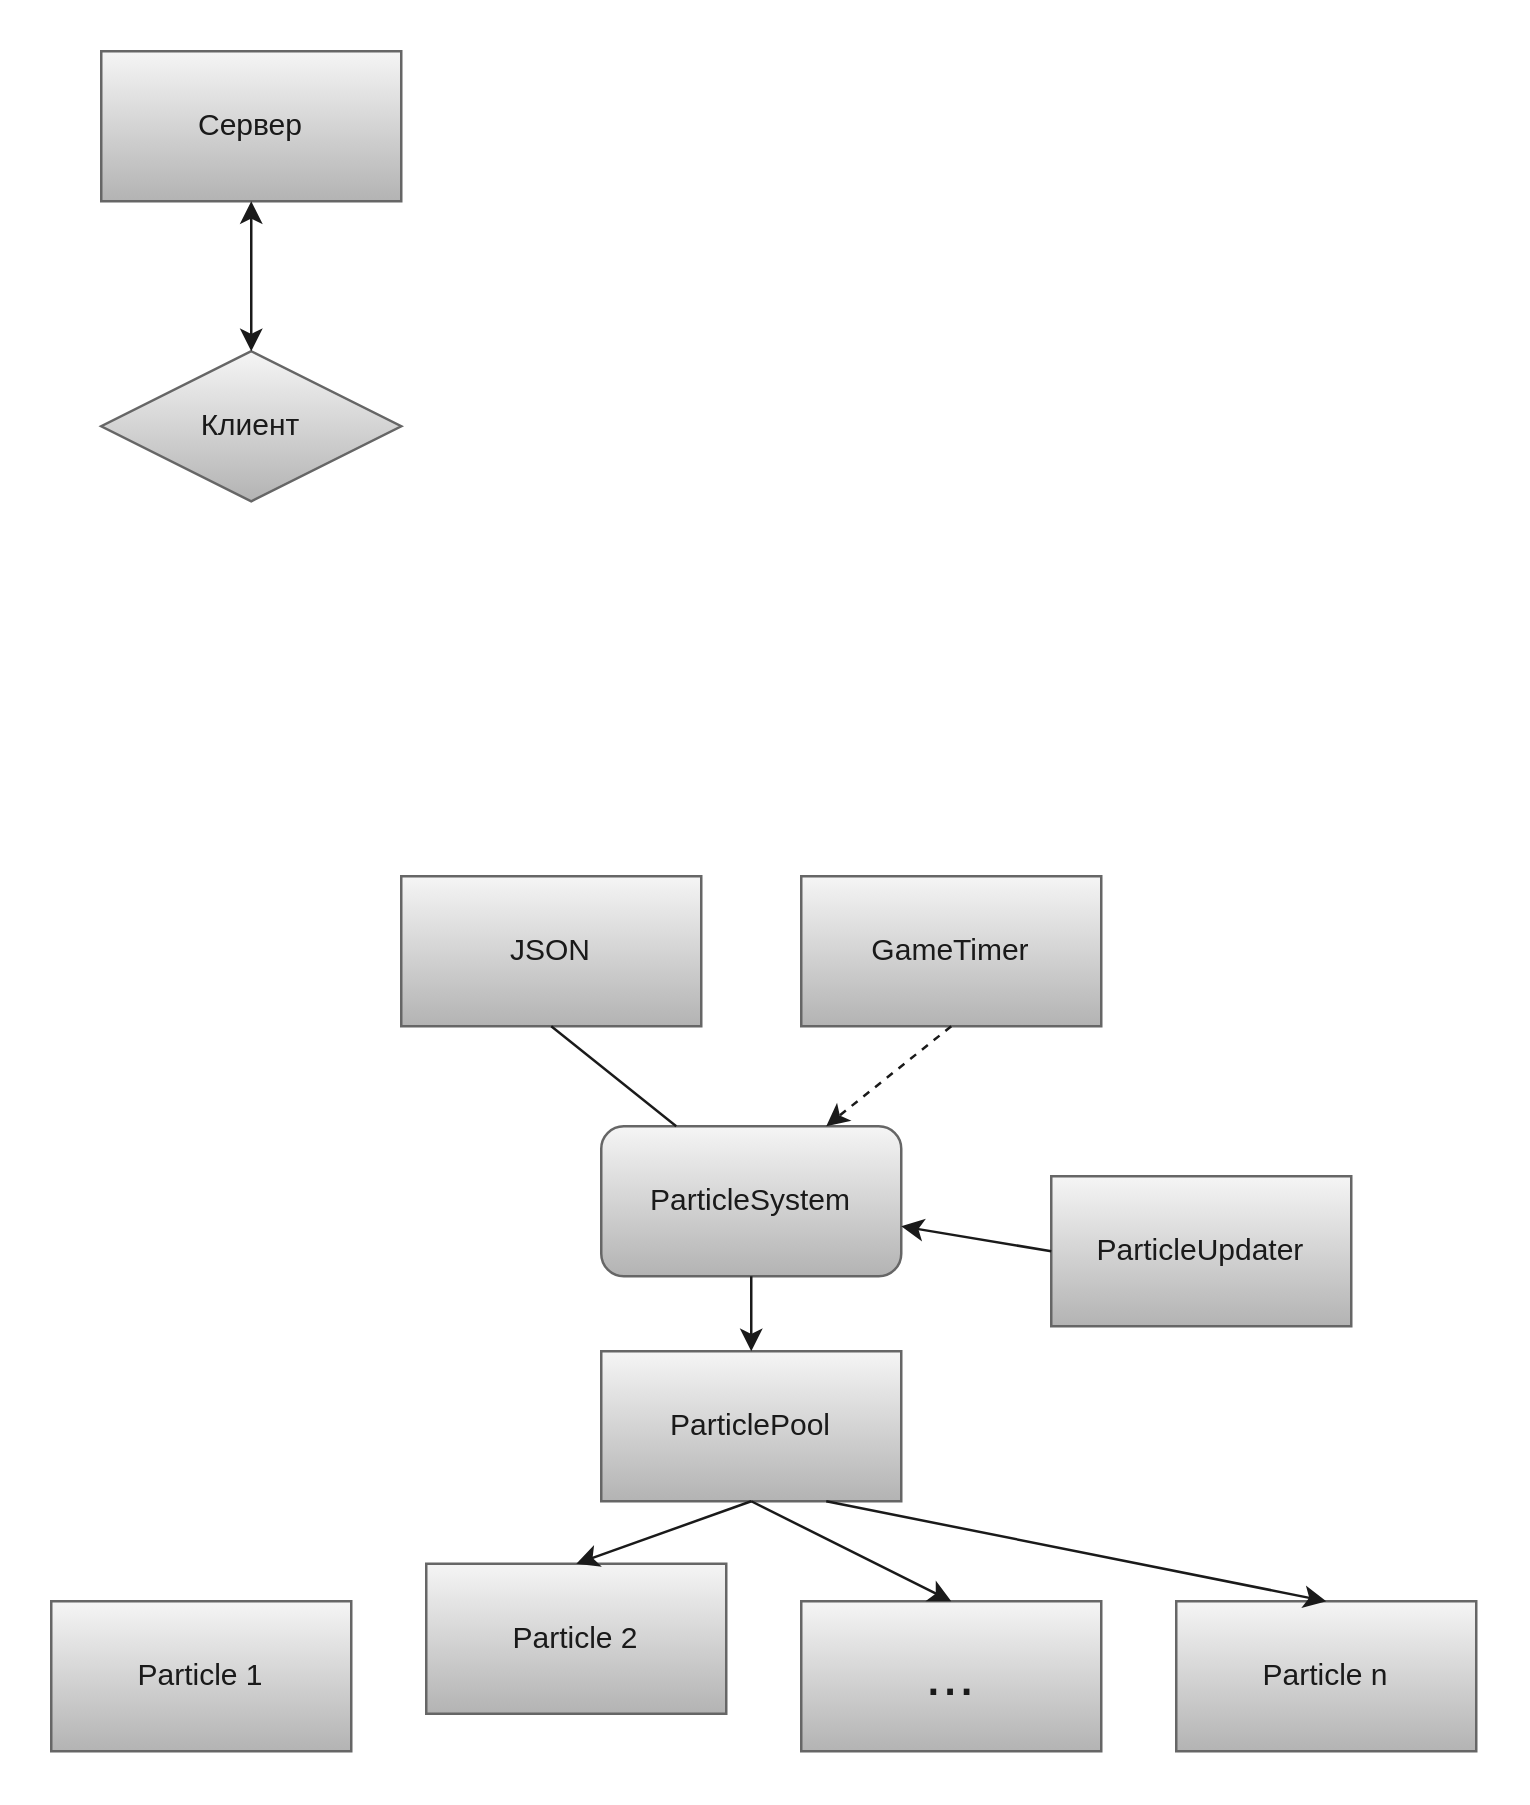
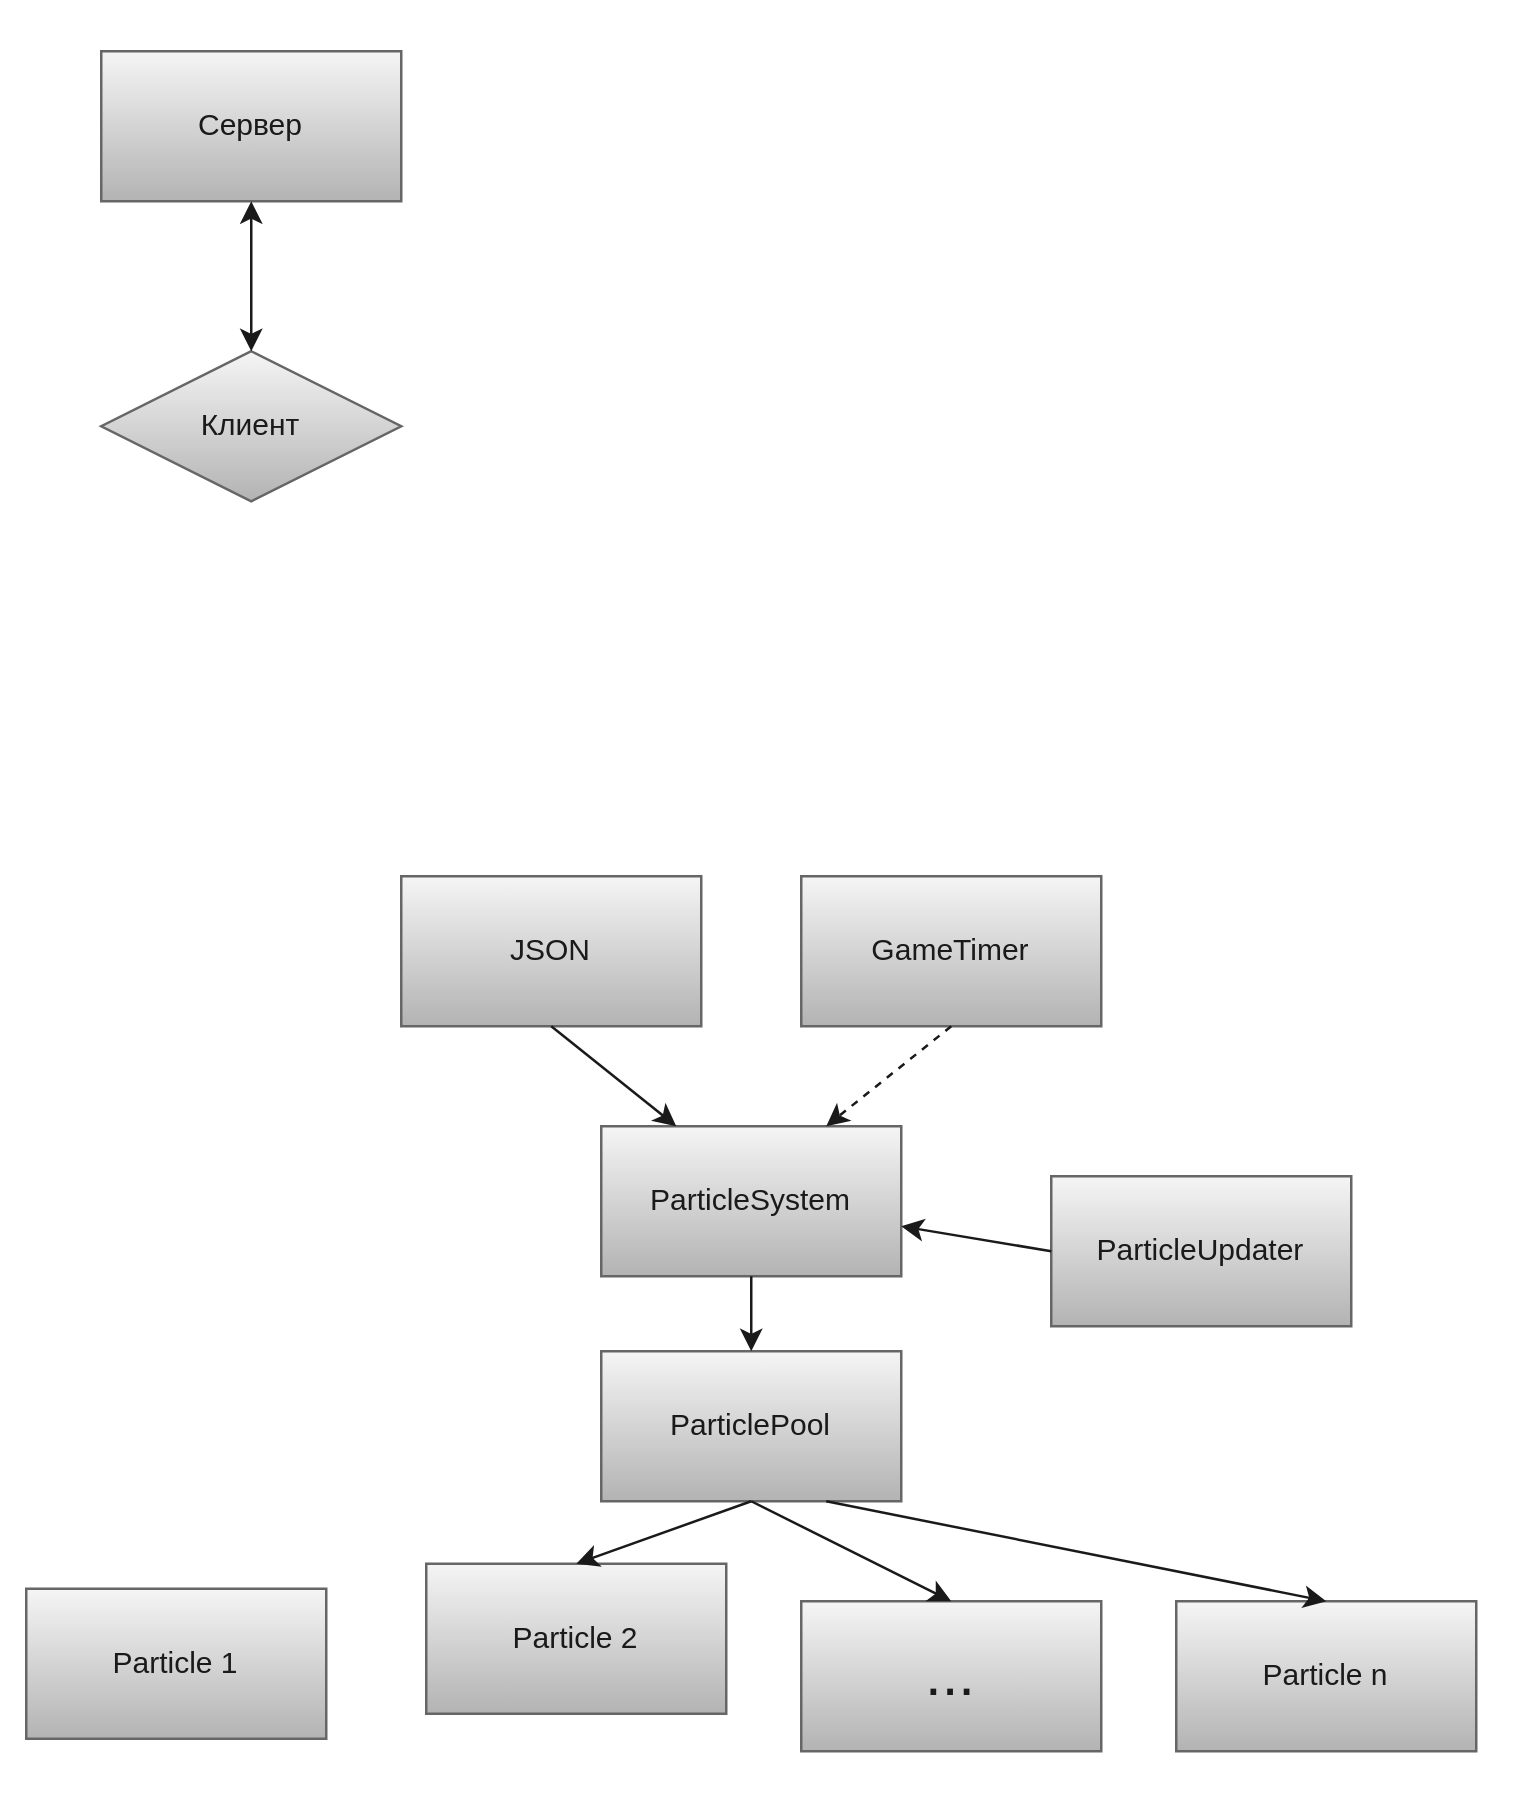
- <mxCell id="16" value="" style="endArrow=none;html=1;rounded=0;entryX=0.25;entryY=0;entryDx=0;entryDy=0;strokeColor=#1A1A1A;exitX=0.5;exitY=1;exitDx=0;exitDy=0;" parent="1" source="10" target="7" edge="1"><mxGeometry width="50" height="50" relative="1" as="geometry"><mxPoint x="300" y="410" as="sourcePoint" /><mxPoint x="410" y="410" as="targetPoint" /></mxGeometry></mxCell>
+ <mxCell id="16" value="" style="endArrow=classic;html=1;rounded=0;entryX=0.25;entryY=0;entryDx=0;entryDy=0;strokeColor=#1A1A1A;exitX=0.5;exitY=1;exitDx=0;exitDy=0;" parent="1" source="10" target="7" edge="1"><mxGeometry width="50" height="50" relative="1" as="geometry"><mxPoint x="300" y="410" as="sourcePoint" /><mxPoint x="410" y="410" as="targetPoint" /></mxGeometry></mxCell>
- <mxCell id="7" value="&lt;font color=&quot;#1a1a1a&quot;&gt;ParticleSystem&lt;br&gt;&lt;/font&gt;" style="whiteSpace=wrap;html=1;fillColor=#f5f5f5;strokeColor=#666666;gradientColor=#b3b3b3;rounded=1;" parent="1" vertex="1"><mxGeometry x="240" y="450" width="120" height="60" as="geometry" /></mxCell>
+ <mxCell id="7" value="&lt;font color=&quot;#1a1a1a&quot;&gt;ParticleSystem&lt;br&gt;&lt;/font&gt;" style="rounded=0;whiteSpace=wrap;html=1;fillColor=#f5f5f5;strokeColor=#666666;gradientColor=#b3b3b3;" parent="1" vertex="1"><mxGeometry x="240" y="450" width="120" height="60" as="geometry" /></mxCell>
- <mxCell id="12" value="&lt;font color=&quot;#1a1a1a&quot;&gt;Particle 1&lt;br&gt;&lt;/font&gt;" style="rounded=0;whiteSpace=wrap;html=1;fillColor=#f5f5f5;strokeColor=#666666;gradientColor=#b3b3b3;" parent="1" vertex="1"><mxGeometry x="20" y="640" width="120" height="60" as="geometry" /></mxCell>
+ <mxCell id="12" value="&lt;font color=&quot;#1a1a1a&quot;&gt;Particle 1&lt;br&gt;&lt;/font&gt;" style="rounded=0;whiteSpace=wrap;html=1;fillColor=#f5f5f5;strokeColor=#666666;gradientColor=#b3b3b3;" parent="1" vertex="1"><mxGeometry x="10" y="635" width="120" height="60" as="geometry" /></mxCell>
